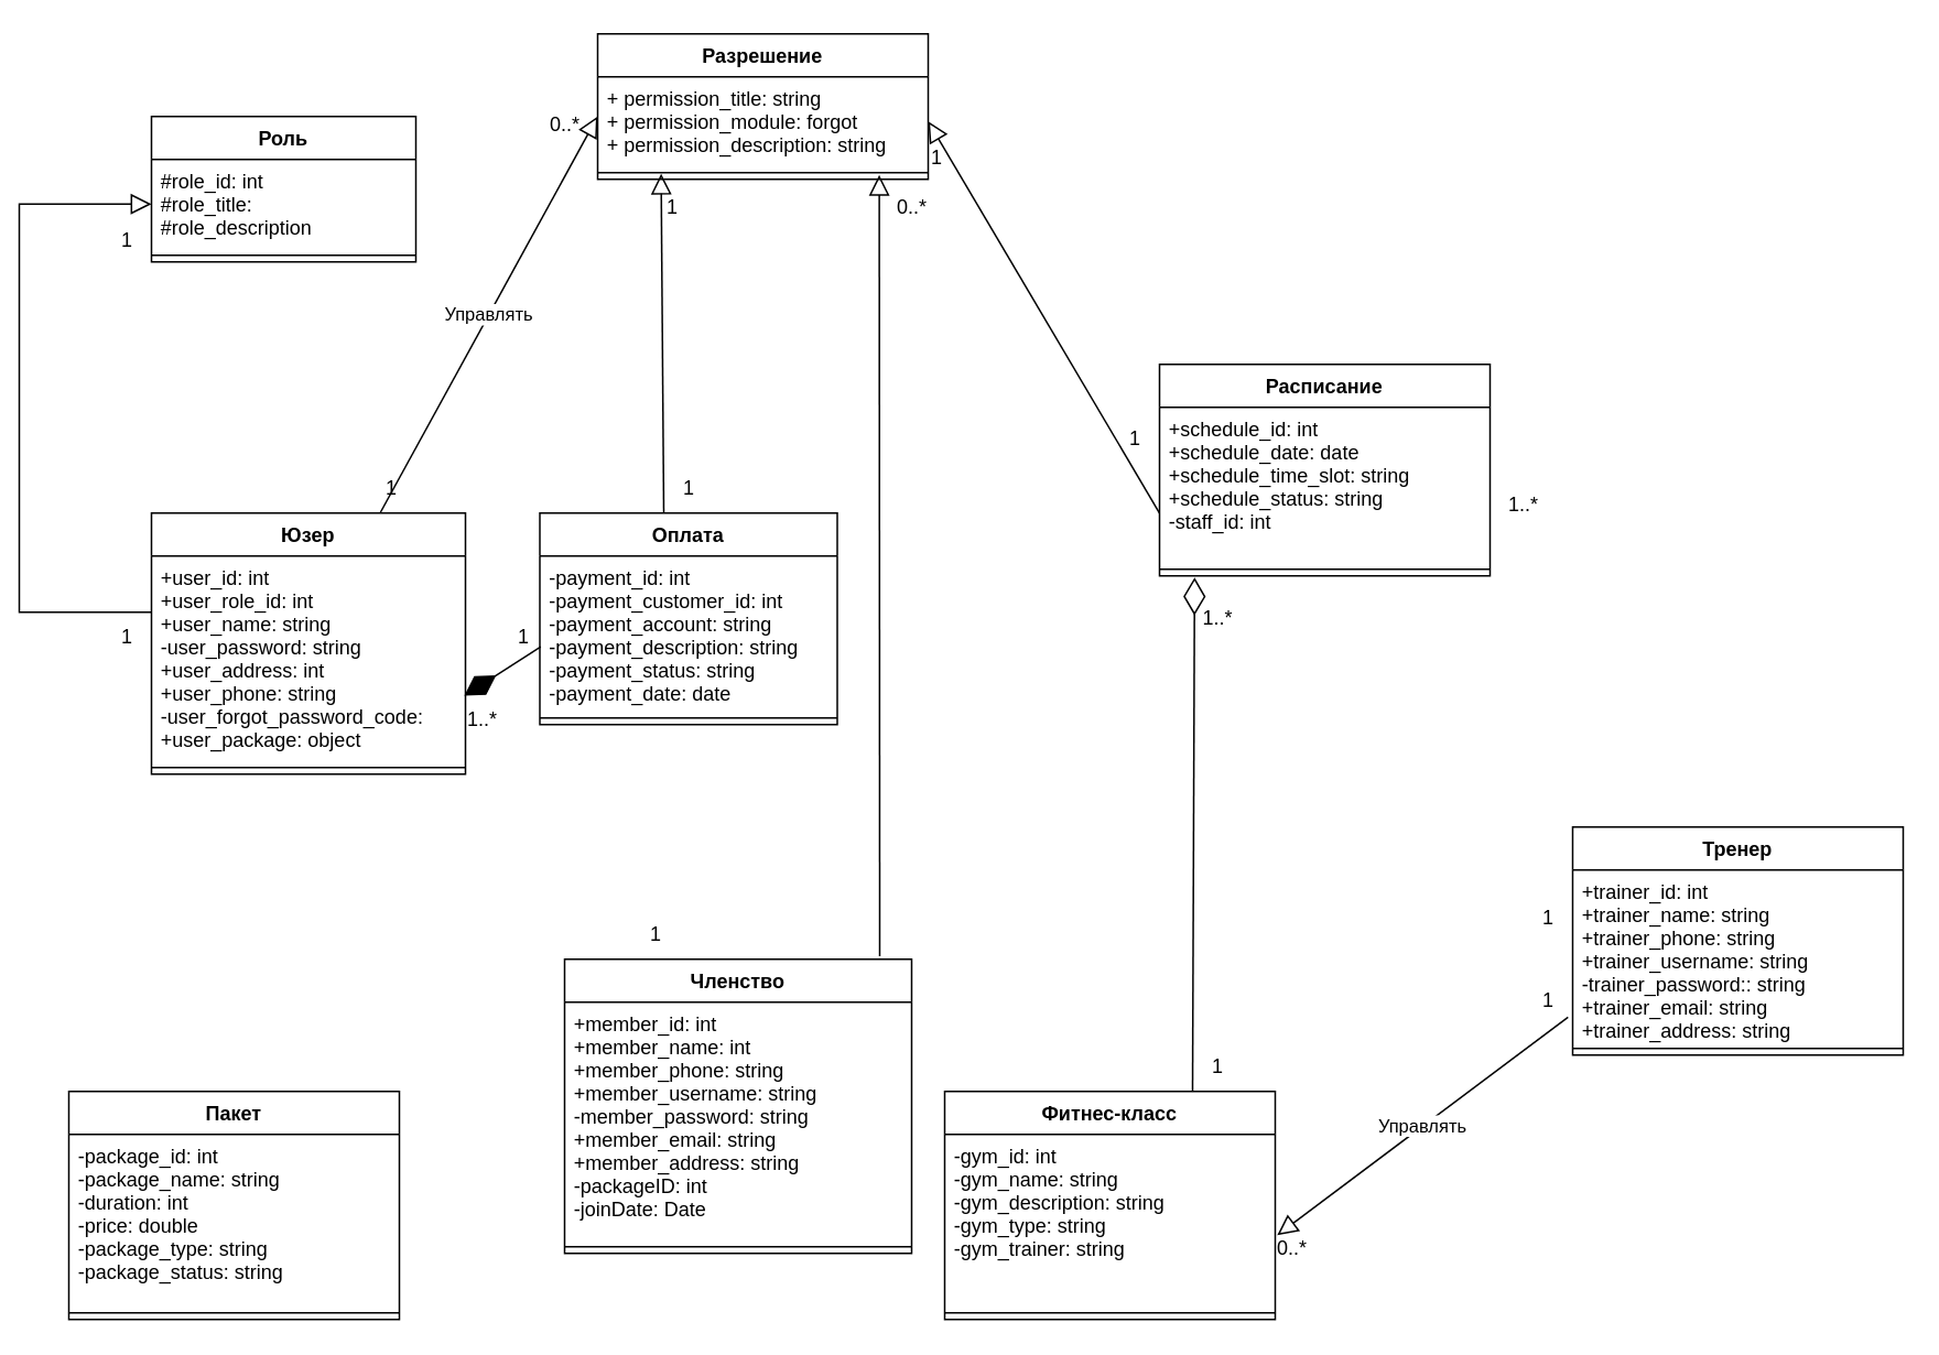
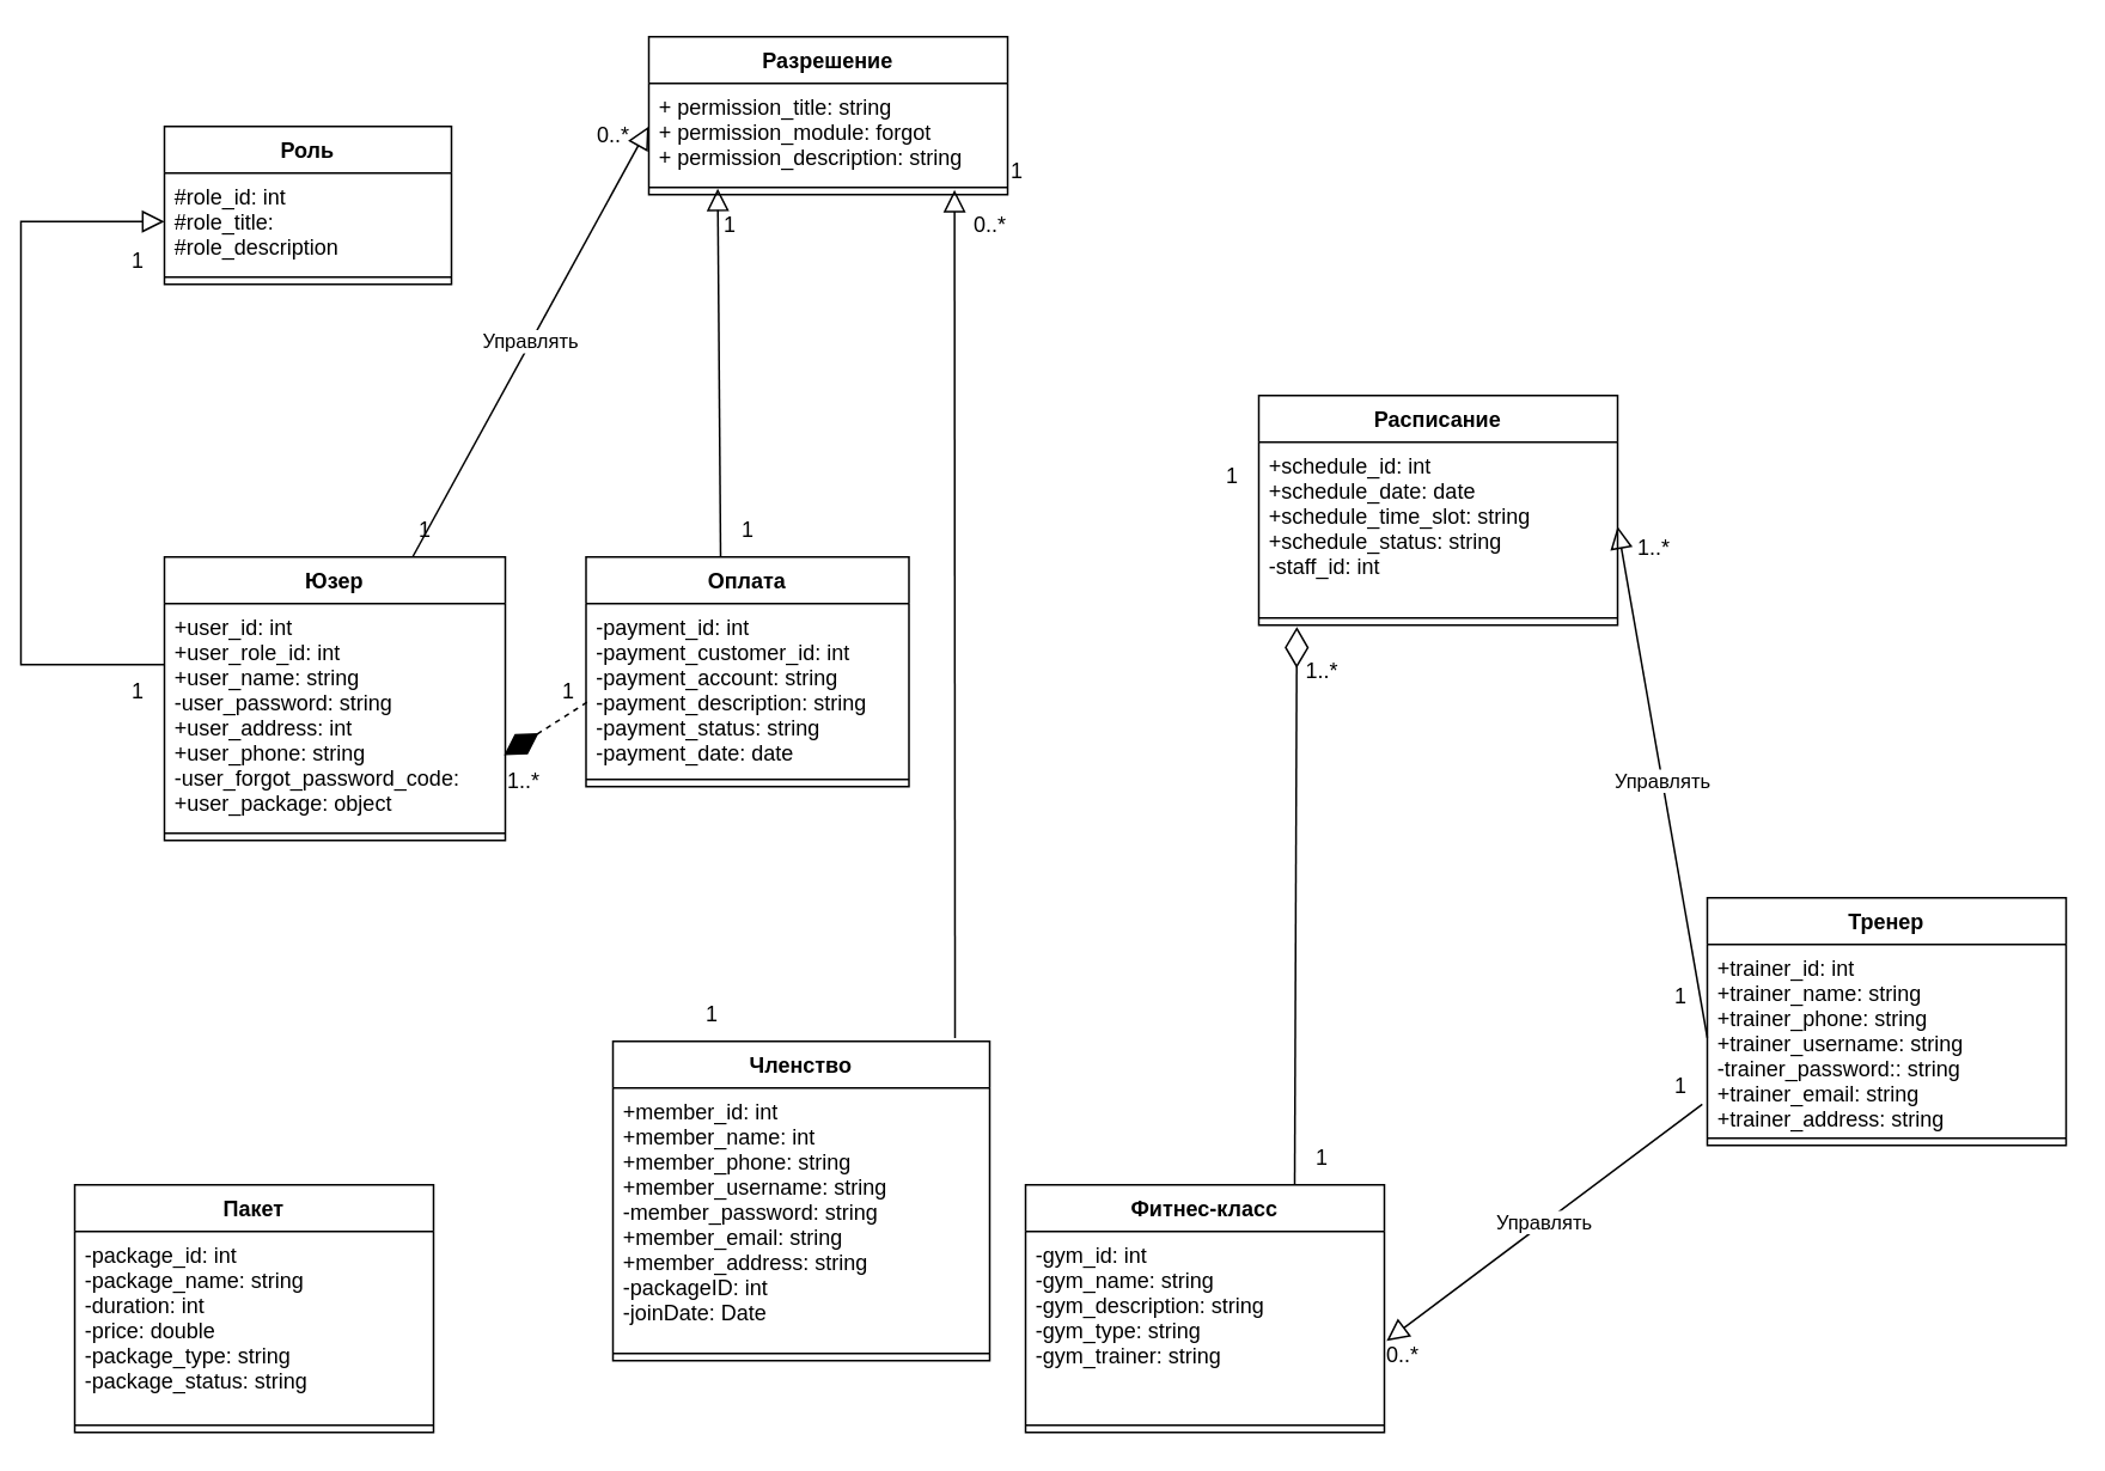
- <mxCell id="29" value="" style="endArrow=block;endFill=0;html=1;rounded=0;entryX=1;entryY=0.5;entryDx=0;entryDy=0;exitX=0;exitY=0.681;exitDx=0;exitDy=0;exitPerimeter=0;endSize=10;" parent="1" source="21" target="6" edge="1"><mxGeometry width="160" relative="1" as="geometry"><mxPoint x="660" y="170" as="sourcePoint" /><mxPoint x="590" y="320" as="targetPoint" /></mxGeometry></mxCell>
- <mxCell id="51" value="" style="endArrow=diamondThin;endFill=1;endSize=20;html=1;rounded=0;entryX=0.996;entryY=0.682;entryDx=0;entryDy=0;entryPerimeter=0;exitX=0.003;exitY=0.585;exitDx=0;exitDy=0;exitPerimeter=0;" parent="1" source="27" target="10" edge="1"><mxGeometry width="160" relative="1" as="geometry"><mxPoint x="290" y="400" as="sourcePoint" /><mxPoint x="590" y="430" as="targetPoint" /></mxGeometry></mxCell>
+ <mxCell id="51" value="" style="endArrow=diamondThin;endFill=1;endSize=20;html=1;rounded=0;entryX=0.996;entryY=0.682;entryDx=0;entryDy=0;entryPerimeter=0;exitX=0.003;exitY=0.585;exitDx=0;exitDy=0;exitPerimeter=0;dashed=1;" parent="1" source="27" target="10" edge="1"><mxGeometry width="160" relative="1" as="geometry"><mxPoint x="290" y="400" as="sourcePoint" /><mxPoint x="590" y="430" as="targetPoint" /></mxGeometry></mxCell>
+ <mxCell id="33" value="Управлять" style="endArrow=block;endFill=0;html=1;rounded=0;exitX=0;exitY=0.5;exitDx=0;exitDy=0;endSize=10;entryX=1;entryY=0.5;entryDx=0;entryDy=0;" parent="1" source="31" target="21" edge="1"><mxGeometry width="160" relative="1" as="geometry"><mxPoint x="420" y="620" as="sourcePoint" /><mxPoint x="890" y="290" as="targetPoint" /></mxGeometry></mxCell>
